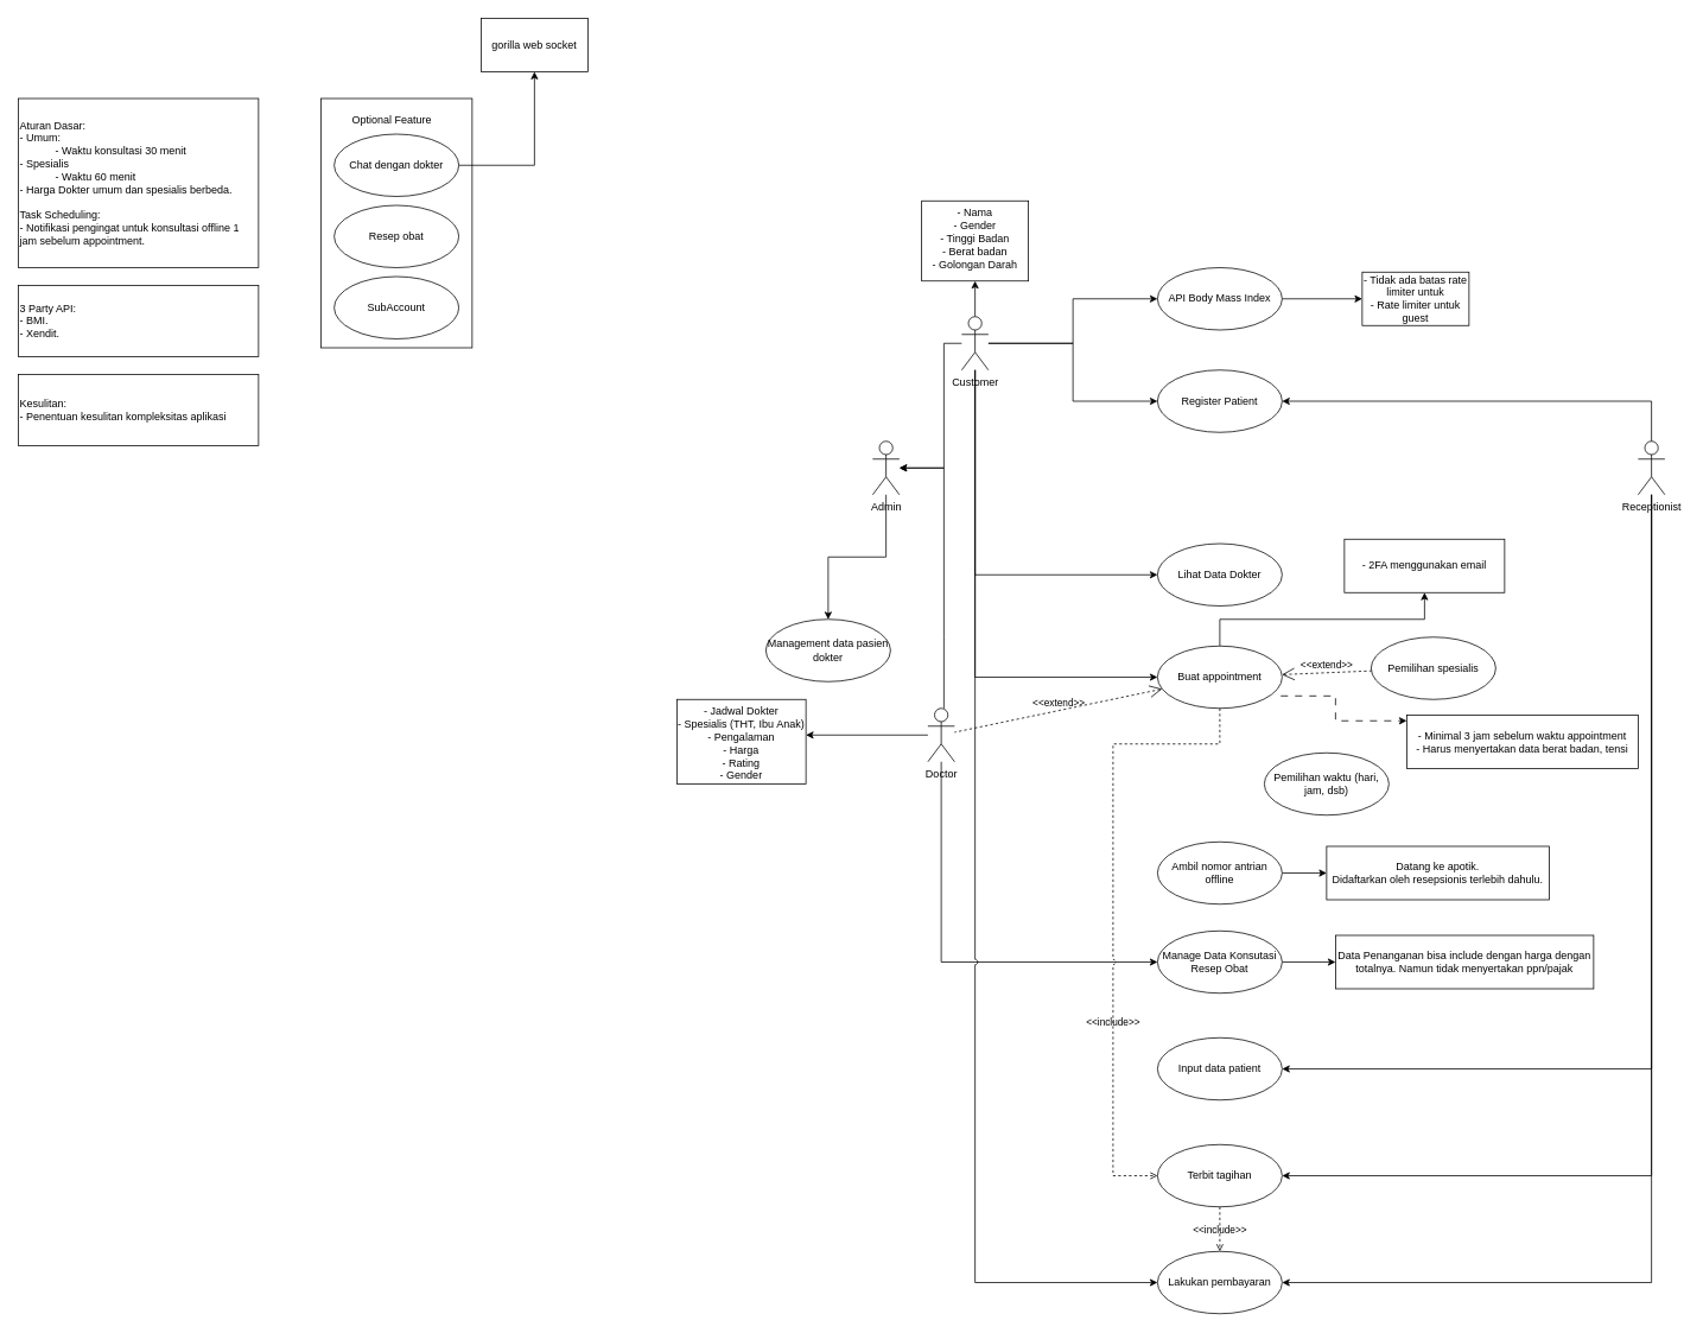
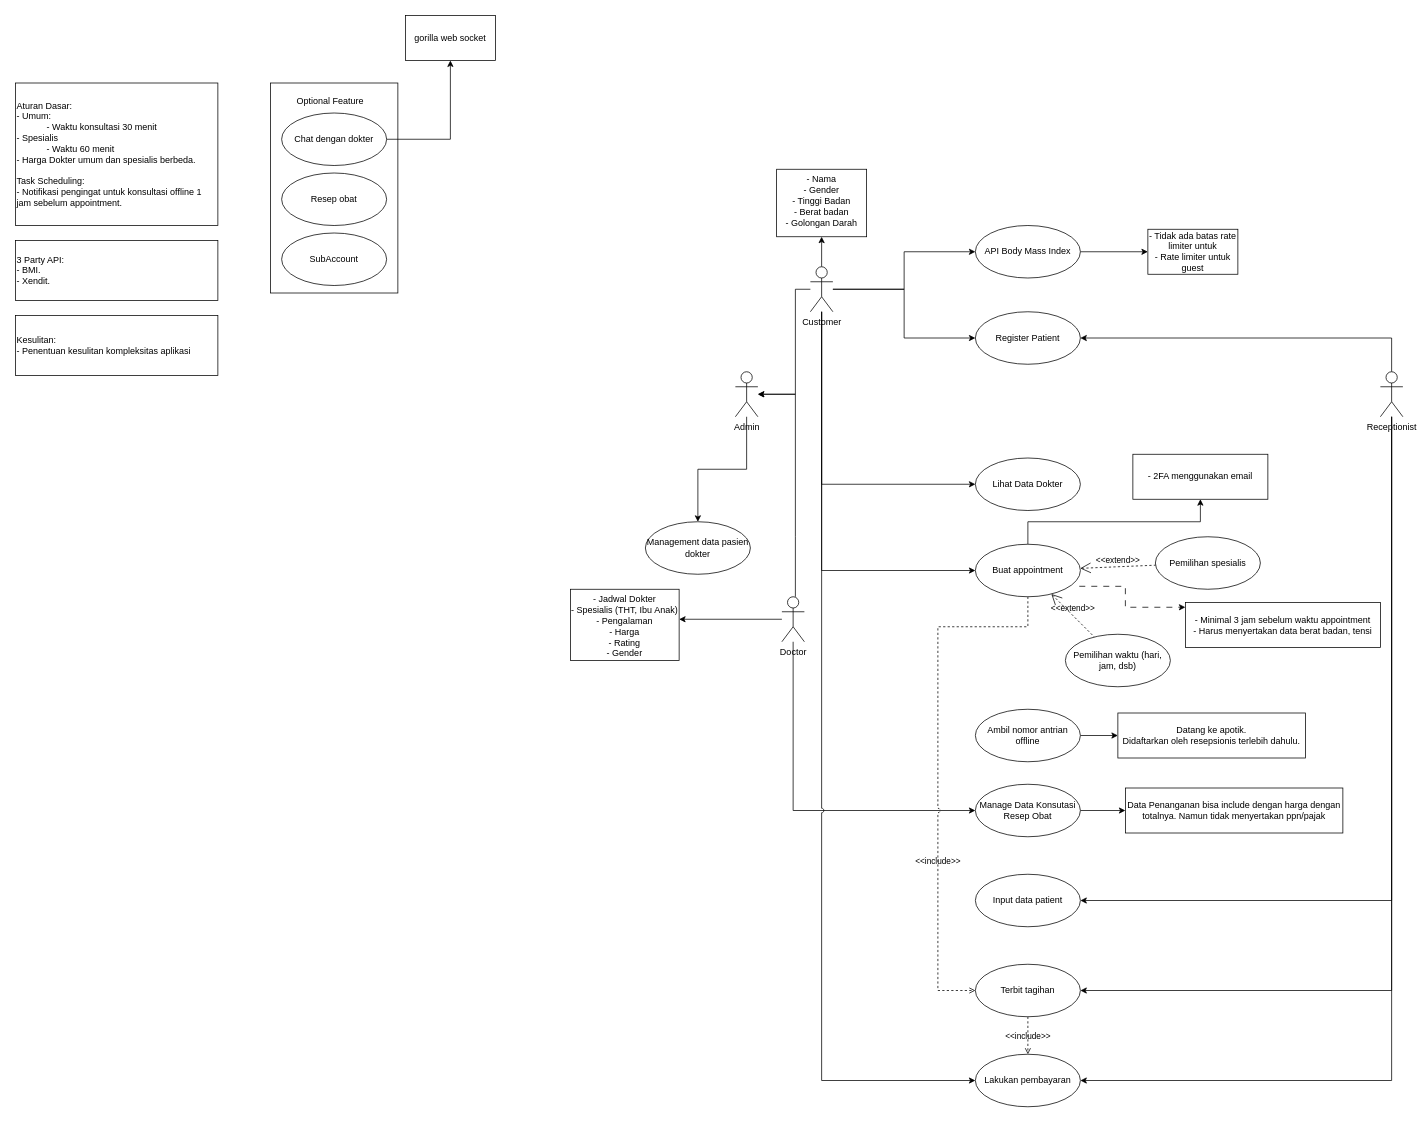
- <mxCell id="25" value="&amp;lt;&amp;lt;extend&amp;gt;&amp;gt;" style="edgeStyle=none;html=1;startArrow=open;endArrow=none;startSize=12;verticalAlign=bottom;dashed=1;labelBackgroundColor=none;rounded=0;" edge="1" parent="1" source="19" target="4"><mxGeometry width="160" relative="1" as="geometry"><mxPoint x="1550" y="745" as="sourcePoint" /><mxPoint x="1410" y="865" as="targetPoint" /></mxGeometry></mxCell>
+ <mxCell id="25" value="&amp;lt;&amp;lt;extend&amp;gt;&amp;gt;" style="edgeStyle=none;html=1;startArrow=open;endArrow=none;startSize=12;verticalAlign=bottom;dashed=1;labelBackgroundColor=none;rounded=0;" edge="1" parent="1" source="19" target="23"><mxGeometry width="160" relative="1" as="geometry"><mxPoint x="1550" y="745" as="sourcePoint" /><mxPoint x="1410" y="865" as="targetPoint" /></mxGeometry></mxCell>
